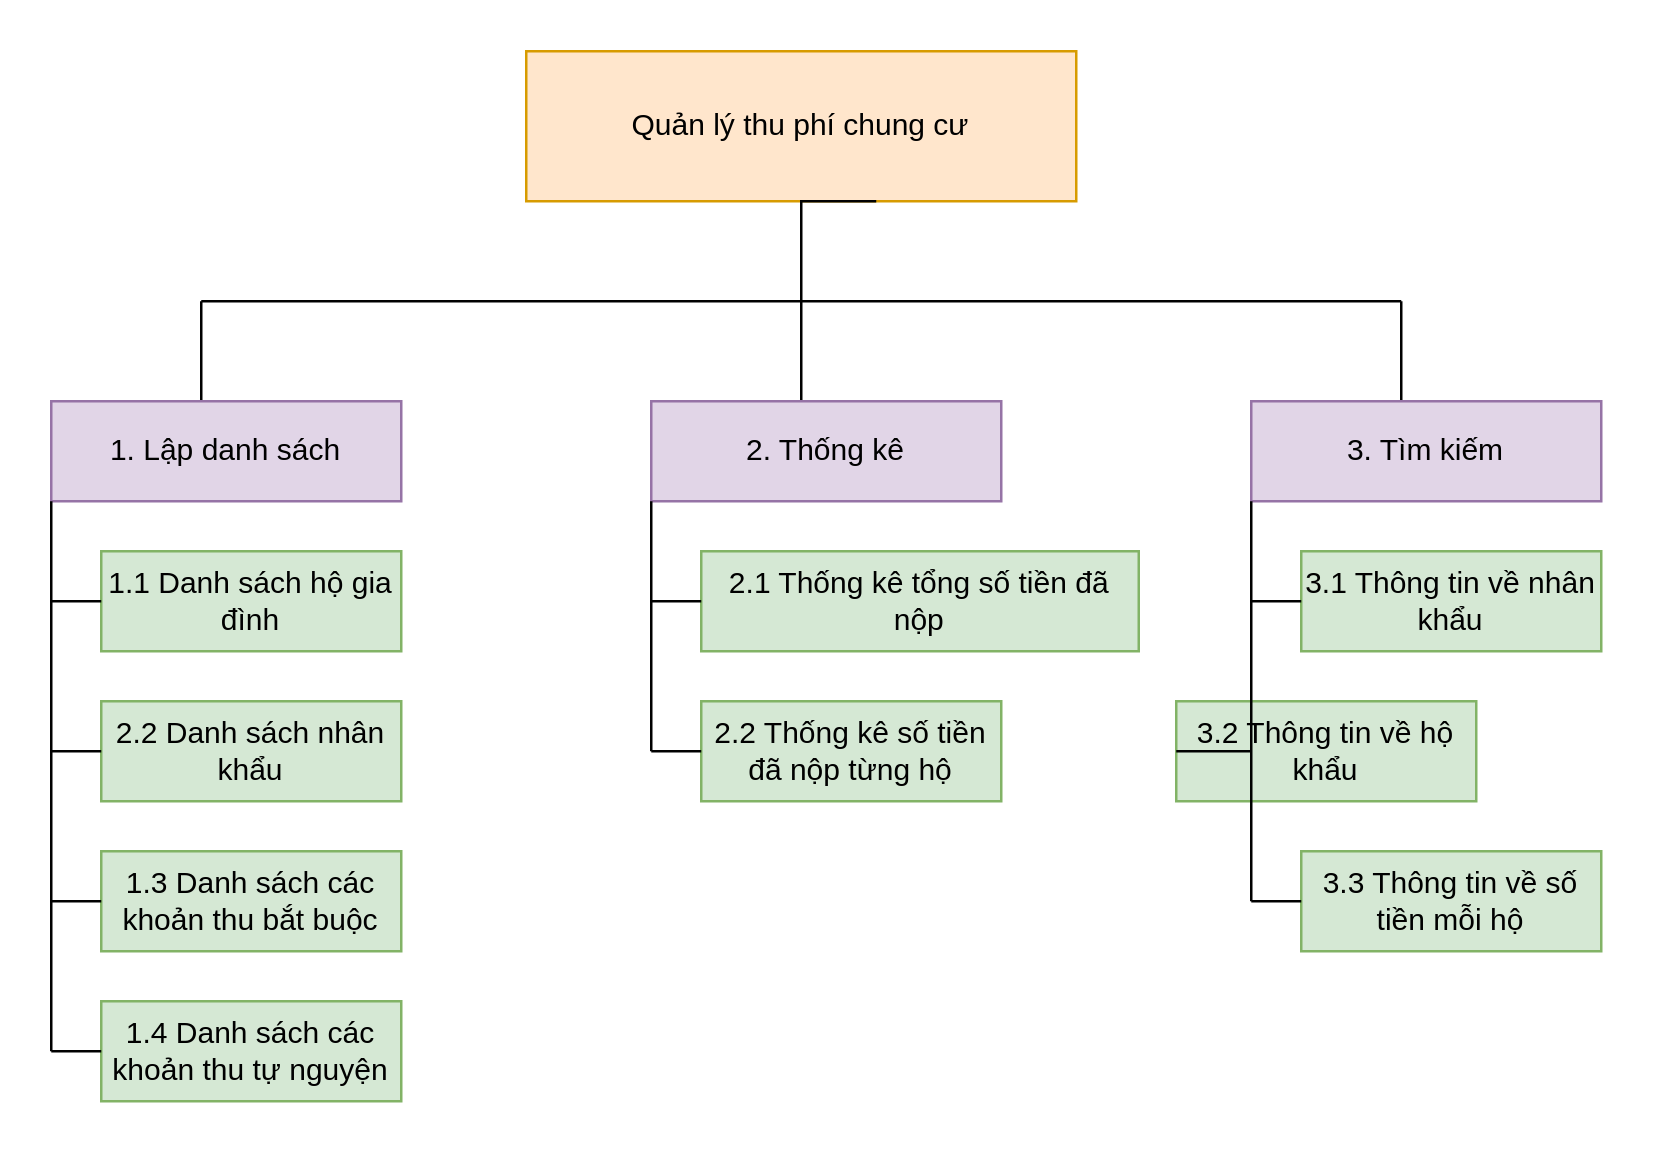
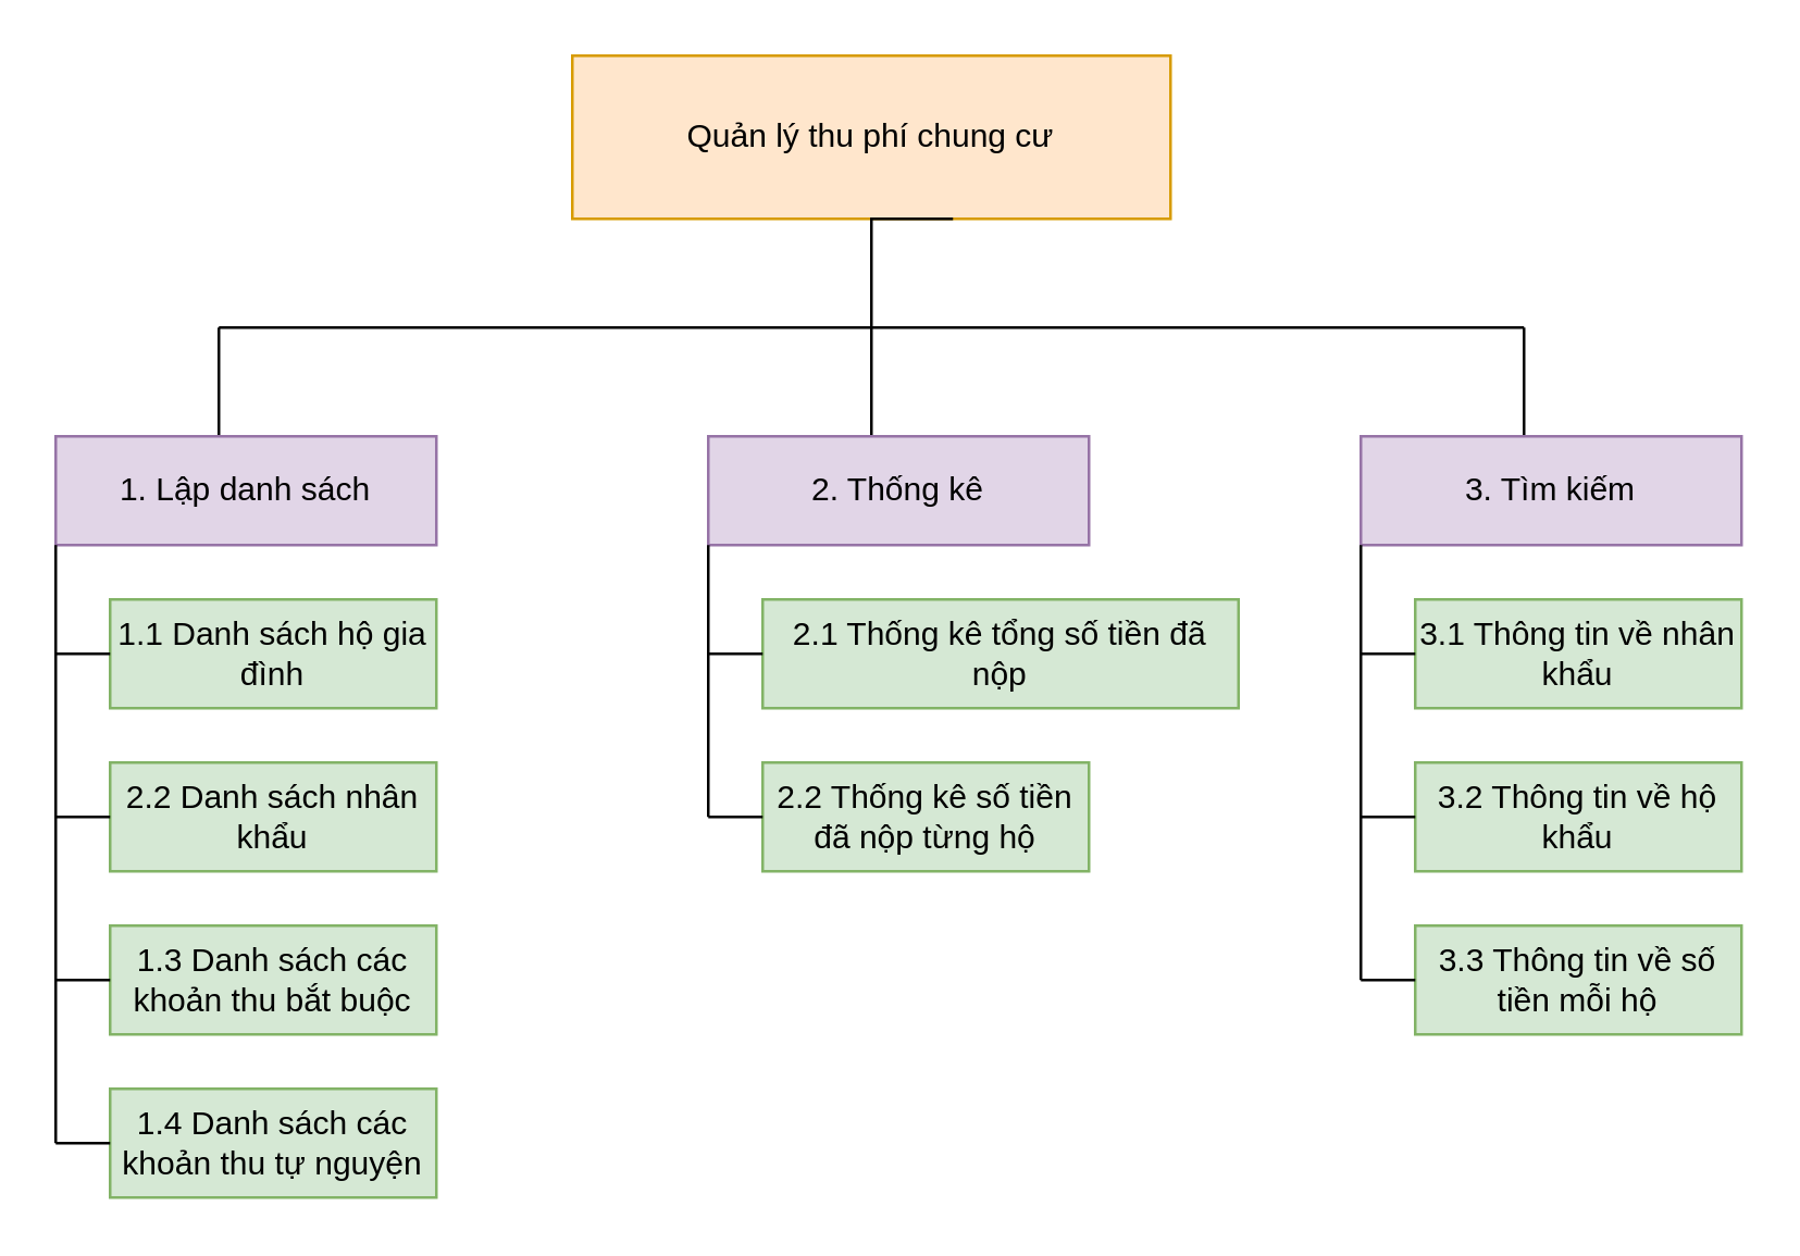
- <mxCell id="16" value="3.2 Thông tin về hộ khẩu" style="rounded=0;whiteSpace=wrap;html=1;fillColor=#d5e8d4;strokeColor=#82b366;" vertex="1" parent="1"><mxGeometry x="470" y="280" width="120" height="40" as="geometry" /></mxCell>
+ <mxCell id="16" value="3.2 Thông tin về hộ khẩu" style="rounded=0;whiteSpace=wrap;html=1;fillColor=#d5e8d4;strokeColor=#82b366;" vertex="1" parent="1"><mxGeometry x="520" y="280" width="120" height="40" as="geometry" /></mxCell>
